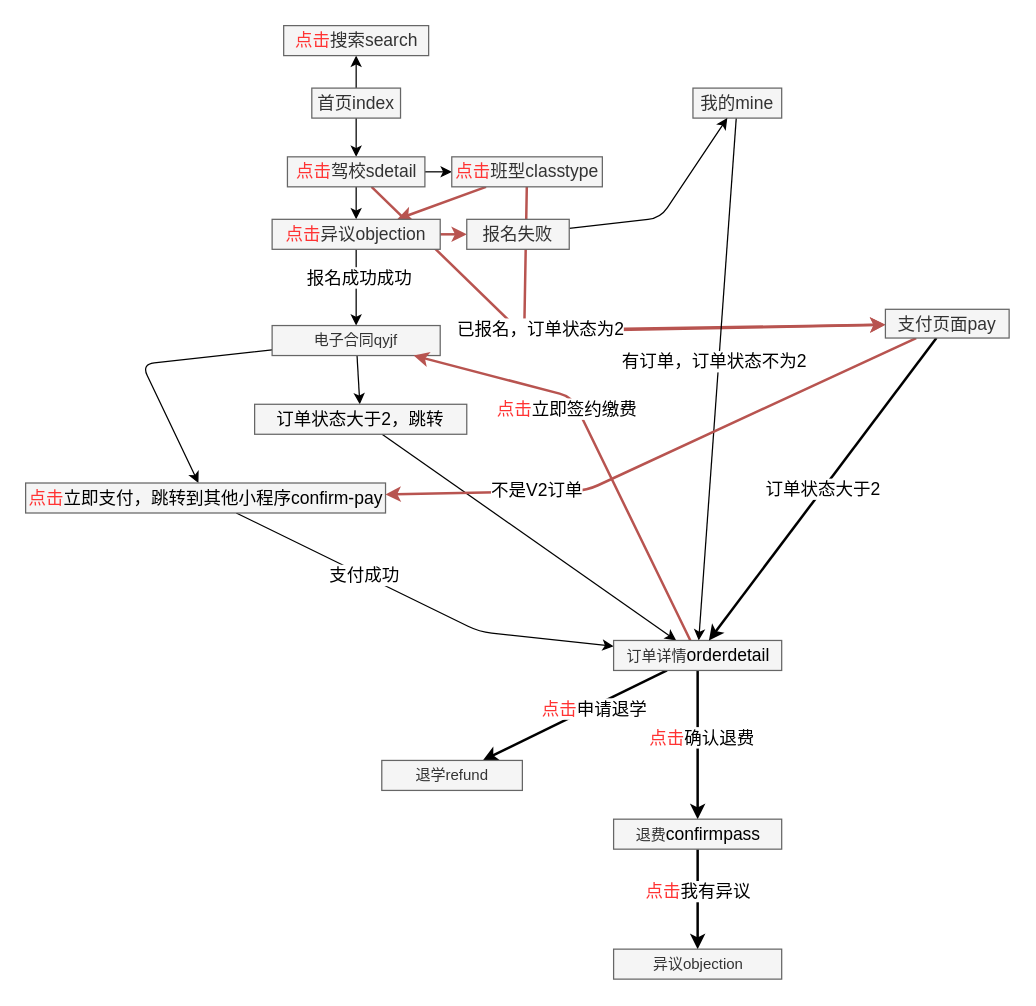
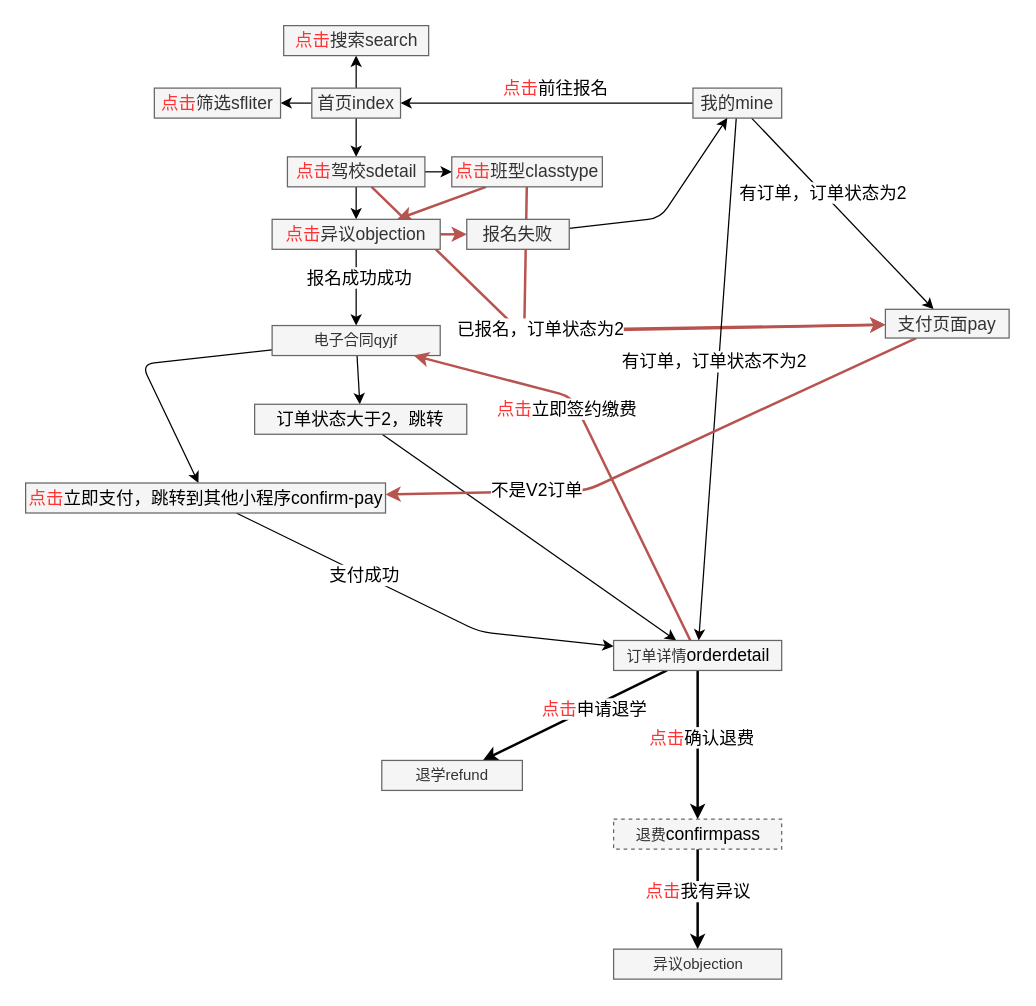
+ <mxCell id="29" value="&lt;span style=&quot;font-size: 14px;&quot;&gt;&lt;font color=&quot;#ff3333&quot;&gt;点击&lt;/font&gt;筛选sfliter&lt;/span&gt;" style="rounded=0;whiteSpace=wrap;html=1;fillColor=#f5f5f5;fontColor=#333333;strokeColor=#666666;" vertex="1" parent="1"><mxGeometry x="123" y="70" width="101" height="24" as="geometry" /></mxCell>
+ <mxCell id="3" value="" style="edgeStyle=none;html=1;labelBackgroundColor=#FFFFFF;fontSize=14;fontColor=#000000;" edge="1" parent="1" source="5" target="29"><mxGeometry relative="1" as="geometry" /></mxCell>
+ <mxCell id="18" value="&lt;span style=&quot;background-color: rgb(255, 255, 255);&quot;&gt;&lt;font color=&quot;#ff3333&quot;&gt;点击&lt;/font&gt;&lt;font color=&quot;#000000&quot;&gt;前往报名&lt;/font&gt;&lt;/span&gt;" style="edgeStyle=none;html=1;fontSize=14;align=center;" edge="1" parent="1" source="23" target="5"><mxGeometry x="-0.059" y="-12" relative="1" as="geometry"><mxPoint as="offset" /></mxGeometry></mxCell>
+ <mxCell id="21" value="" style="edgeStyle=none;html=1;labelBackgroundColor=#FFFFFF;fontSize=14;fontColor=#000000;" edge="1" parent="1" source="23" target="46"><mxGeometry relative="1" as="geometry" /></mxCell>
+ <mxCell id="22" value="&lt;span style=&quot;background-color: rgb(255, 255, 255);&quot;&gt;有订单，订单状态为2&lt;/span&gt;" style="edgeLabel;html=1;align=center;verticalAlign=middle;resizable=0;points=[];fontSize=14;fontColor=#000000;" vertex="1" connectable="0" parent="21"><mxGeometry x="-0.221" relative="1" as="geometry"><mxPoint as="offset" /></mxGeometry></mxCell>
- <mxCell id="43" value="订单状态大于2" style="edgeStyle=none;html=1;labelBackgroundColor=#FFFFFF;strokeColor=default;strokeWidth=2;fontSize=14;fontColor=#000000;" edge="1" parent="1" source="46" target="42"><mxGeometry x="0.0" relative="1" as="geometry"><mxPoint as="offset" /></mxGeometry></mxCell>
- <mxCell id="50" value="退费&lt;font color=&quot;#000000&quot;&gt;&lt;span style=&quot;font-size: 14px;&quot;&gt;confirmpass&lt;/span&gt;&lt;/font&gt;" style="rounded=0;whiteSpace=wrap;html=1;fillColor=#f5f5f5;fontColor=#333333;strokeColor=#666666;" vertex="1" parent="1"><mxGeometry x="490.5" y="655" width="134.5" height="24" as="geometry" /></mxCell>
+ <mxCell id="50" value="退费&lt;font color=&quot;#000000&quot;&gt;&lt;span style=&quot;font-size: 14px;&quot;&gt;confirmpass&lt;/span&gt;&lt;/font&gt;" style="rounded=0;whiteSpace=wrap;html=1;fillColor=#f5f5f5;fontColor=#333333;strokeColor=#666666;dashed=1;" vertex="1" parent="1"><mxGeometry x="490.5" y="655" width="134.5" height="24" as="geometry" /></mxCell>
